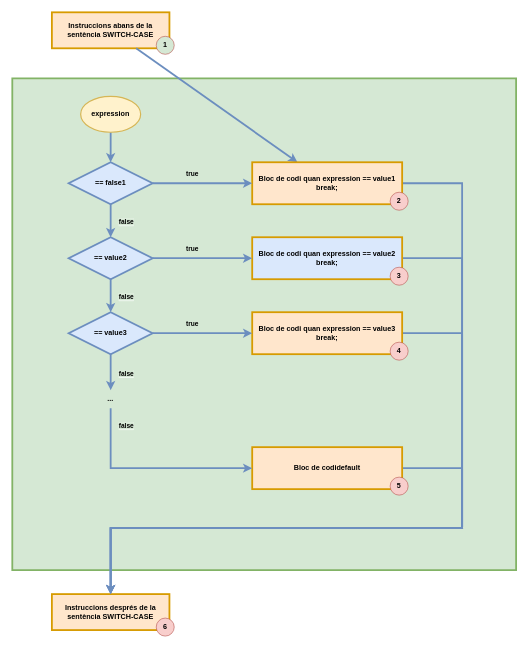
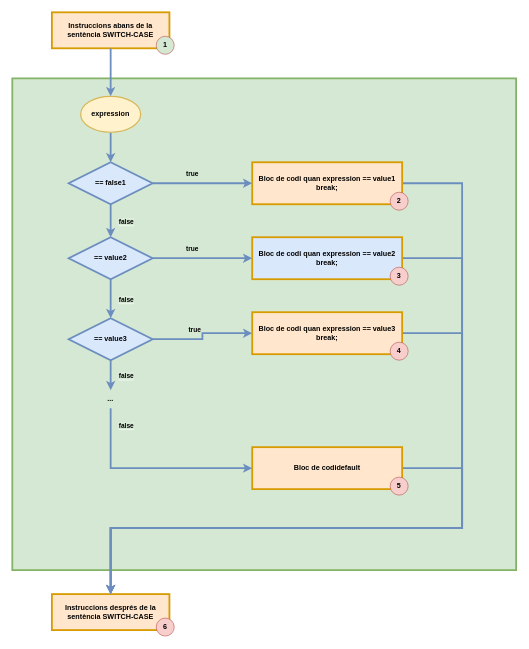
- <mxCell id="5" value="" style="endArrow=classic;html=1;rounded=0;fillColor=#dae8fc;strokeColor=#6c8ebf;strokeWidth=3;" edge="1" parent="1" source="3" target="7"><mxGeometry width="50" height="50" relative="1" as="geometry"><mxPoint x="160" y="380" as="sourcePoint" /><mxPoint x="190" y="150" as="targetPoint" /></mxGeometry></mxCell>
+ <mxCell id="5" value="" style="endArrow=classic;html=1;rounded=0;fillColor=#dae8fc;strokeColor=#6c8ebf;strokeWidth=3;entryX=0.5;entryY=0;entryDx=0;entryDy=0;entryPerimeter=0;" edge="1" parent="1" source="3" target="14"><mxGeometry width="50" height="50" relative="1" as="geometry"><mxPoint x="160" y="380" as="sourcePoint" /><mxPoint x="190" y="150" as="targetPoint" /></mxGeometry></mxCell>
- <mxCell id="21" value="&lt;b&gt;== value3&lt;/b&gt;" style="strokeWidth=3;html=1;shape=mxgraph.flowchart.decision;whiteSpace=wrap;fillColor=#dae8fc;strokeColor=#6c8ebf;" vertex="1" parent="1"><mxGeometry x="114" y="520" width="140" height="70" as="geometry" /></mxCell>
+ <mxCell id="21" value="&lt;b&gt;== value3&lt;/b&gt;" style="strokeWidth=3;html=1;shape=mxgraph.flowchart.decision;whiteSpace=wrap;fillColor=#dae8fc;strokeColor=#6c8ebf;" vertex="1" parent="1"><mxGeometry x="114" y="530" width="140" height="70" as="geometry" /></mxCell>
